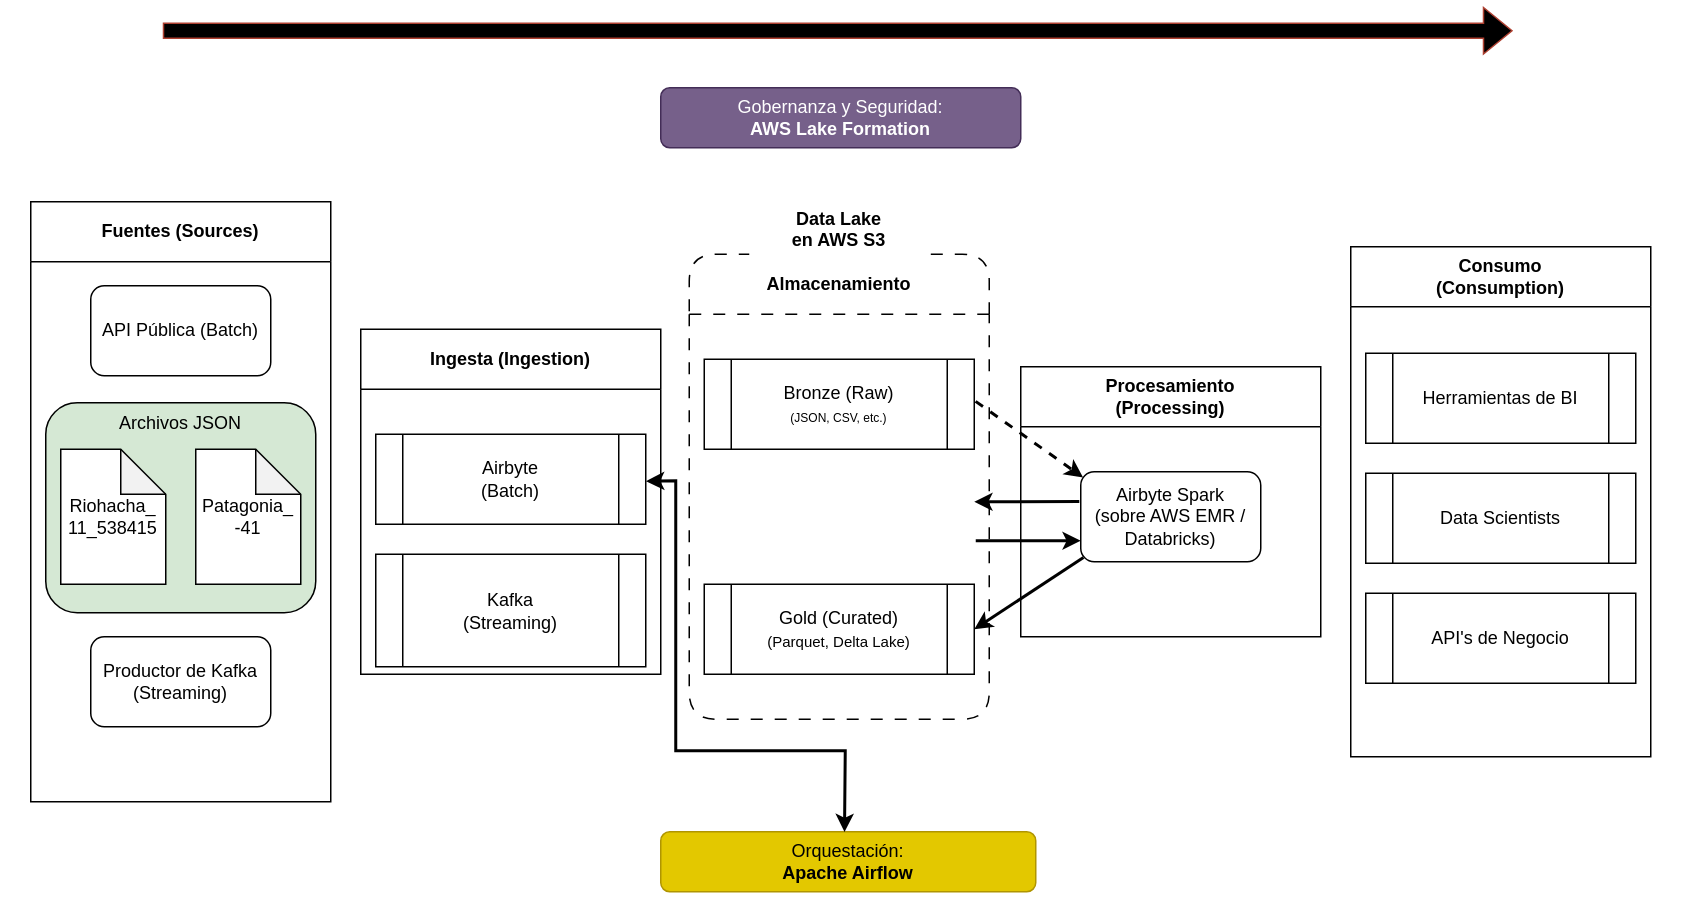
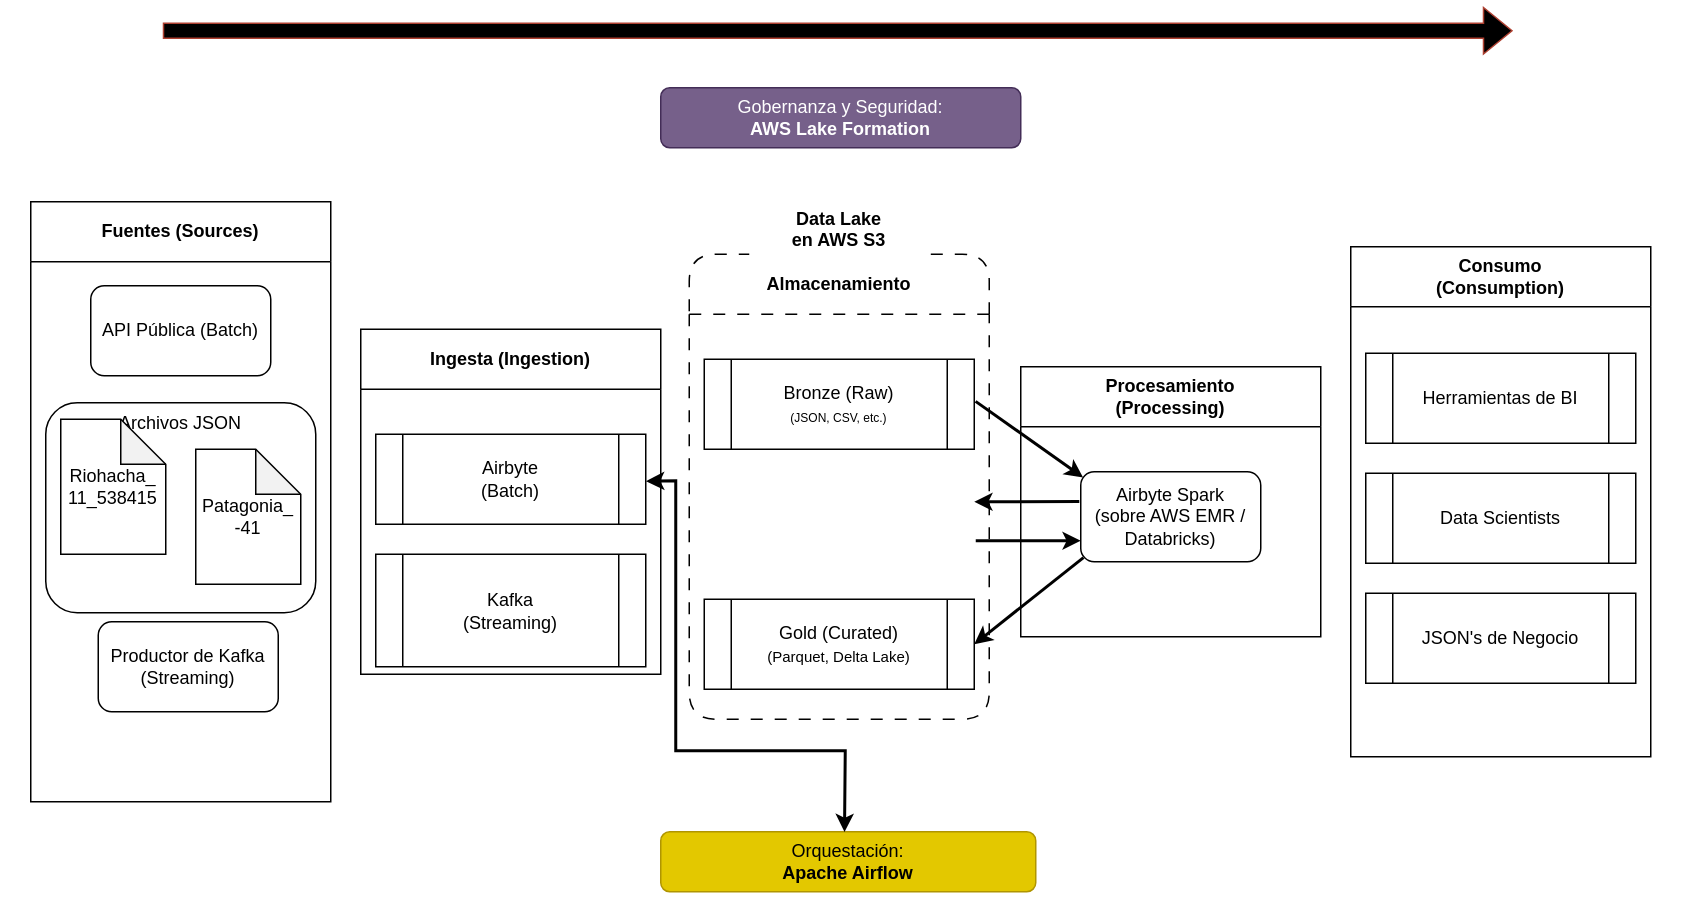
- <mxCell id="30" value="" style="endArrow=classic;html=1;rounded=0;entryX=0.013;entryY=0.063;entryDx=0;entryDy=0;entryPerimeter=0;exitX=1.005;exitY=0.468;exitDx=0;exitDy=0;exitPerimeter=0;strokeColor=light-dark(#000000,#FF6666);strokeWidth=2;dashed=1;" edge="1" parent="1" source="15" target="19"><mxGeometry width="50" height="50" relative="1" as="geometry"><mxPoint x="650" y="270" as="sourcePoint" /><mxPoint x="720" y="314" as="targetPoint" /></mxGeometry></mxCell>
+ <mxCell id="30" value="" style="endArrow=classic;html=1;rounded=0;entryX=0.013;entryY=0.063;entryDx=0;entryDy=0;entryPerimeter=0;exitX=1.005;exitY=0.468;exitDx=0;exitDy=0;exitPerimeter=0;strokeColor=light-dark(#000000,#FF6666);strokeWidth=2;" edge="1" parent="1" source="15" target="19"><mxGeometry width="50" height="50" relative="1" as="geometry"><mxPoint x="650" y="270" as="sourcePoint" /><mxPoint x="720" y="314" as="targetPoint" /></mxGeometry></mxCell>
- <mxCell id="6" value="Archivos JSON" style="rounded=1;whiteSpace=wrap;html=1;verticalAlign=top;fillColor=#d5e8d4;" vertex="1" parent="2"><mxGeometry x="10" y="134" width="180" height="140" as="geometry" /></mxCell>
+ <mxCell id="6" value="Archivos JSON" style="rounded=1;whiteSpace=wrap;html=1;verticalAlign=top;" vertex="1" parent="2"><mxGeometry x="10" y="134" width="180" height="140" as="geometry" /></mxCell>
- <mxCell id="7" value="Riohacha_&lt;div&gt;11_538415&lt;/div&gt;" style="shape=note;whiteSpace=wrap;html=1;backgroundOutline=1;darkOpacity=0.05;" vertex="1" parent="2"><mxGeometry x="20" y="165" width="70" height="90" as="geometry" /></mxCell>
+ <mxCell id="7" value="Riohacha_&lt;div&gt;11_538415&lt;/div&gt;" style="shape=note;whiteSpace=wrap;html=1;backgroundOutline=1;darkOpacity=0.05;" vertex="1" parent="2"><mxGeometry x="20" y="145" width="70" height="90" as="geometry" /></mxCell>
- <mxCell id="16" value="Gold (Curated)&lt;div&gt;&lt;font size=&quot;1&quot;&gt;(Parquet, Delta Lake)&lt;/font&gt;&lt;/div&gt;" style="shape=process;whiteSpace=wrap;html=1;backgroundOutline=1;" vertex="1" parent="13"><mxGeometry x="10" y="220" width="180" height="60" as="geometry" /></mxCell>
+ <mxCell id="16" value="Gold (Curated)&lt;div&gt;&lt;font size=&quot;1&quot;&gt;(Parquet, Delta Lake)&lt;/font&gt;&lt;/div&gt;" style="shape=process;whiteSpace=wrap;html=1;backgroundOutline=1;" vertex="1" parent="13"><mxGeometry x="10" y="230" width="180" height="60" as="geometry" /></mxCell>
- <mxCell id="26" value="API's de Negocio" style="shape=process;whiteSpace=wrap;html=1;backgroundOutline=1;" vertex="1" parent="22"><mxGeometry x="10" y="231" width="180" height="60" as="geometry" /></mxCell>
+ <mxCell id="26" value="JSON's de Negocio" style="shape=process;whiteSpace=wrap;html=1;backgroundOutline=1;" vertex="1" parent="22"><mxGeometry x="10" y="231" width="180" height="60" as="geometry" /></mxCell>
- <mxCell id="4" value="Productor de Kafka&lt;div&gt;(Streaming)&lt;/div&gt;" style="rounded=1;whiteSpace=wrap;html=1;" vertex="1" parent="2"><mxGeometry x="40" y="290" width="120" height="60" as="geometry" /></mxCell>
+ <mxCell id="4" value="Productor de Kafka&lt;div&gt;(Streaming)&lt;/div&gt;" style="rounded=1;whiteSpace=wrap;html=1;" vertex="1" parent="2"><mxGeometry x="45" y="280" width="120" height="60" as="geometry" /></mxCell>
